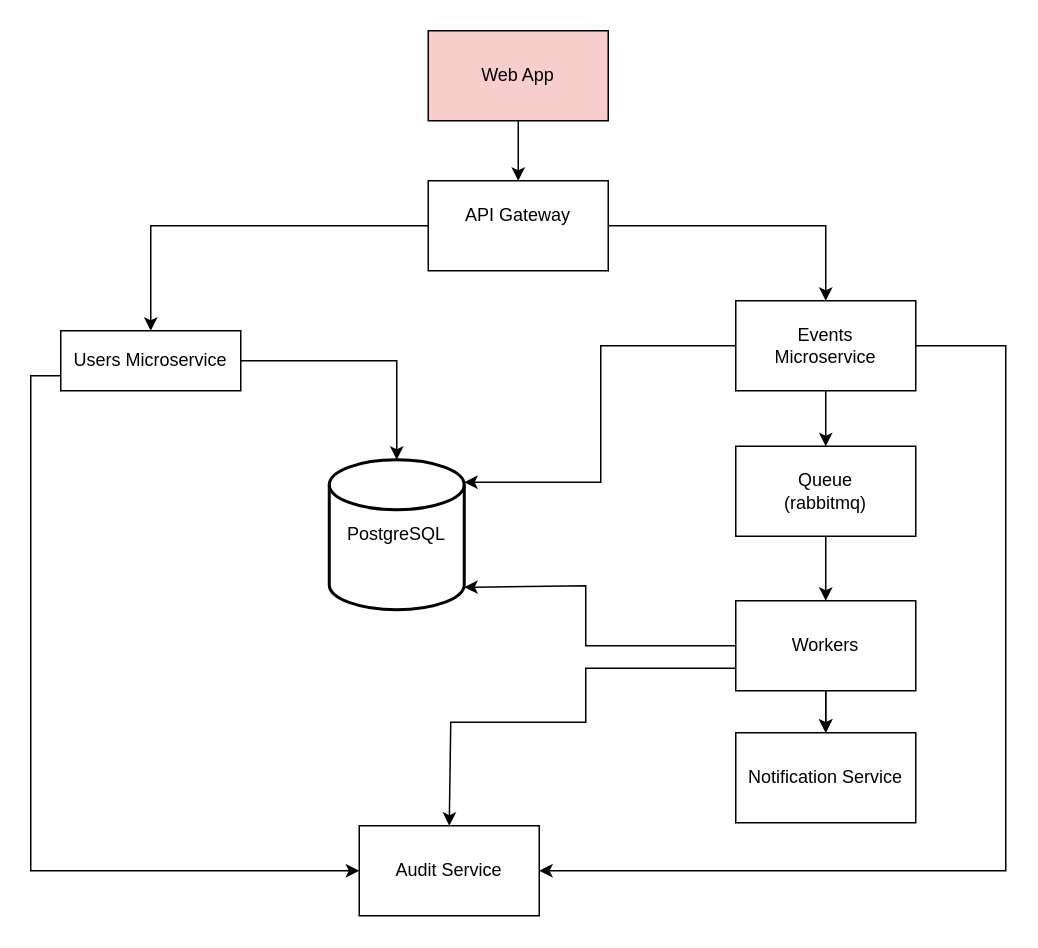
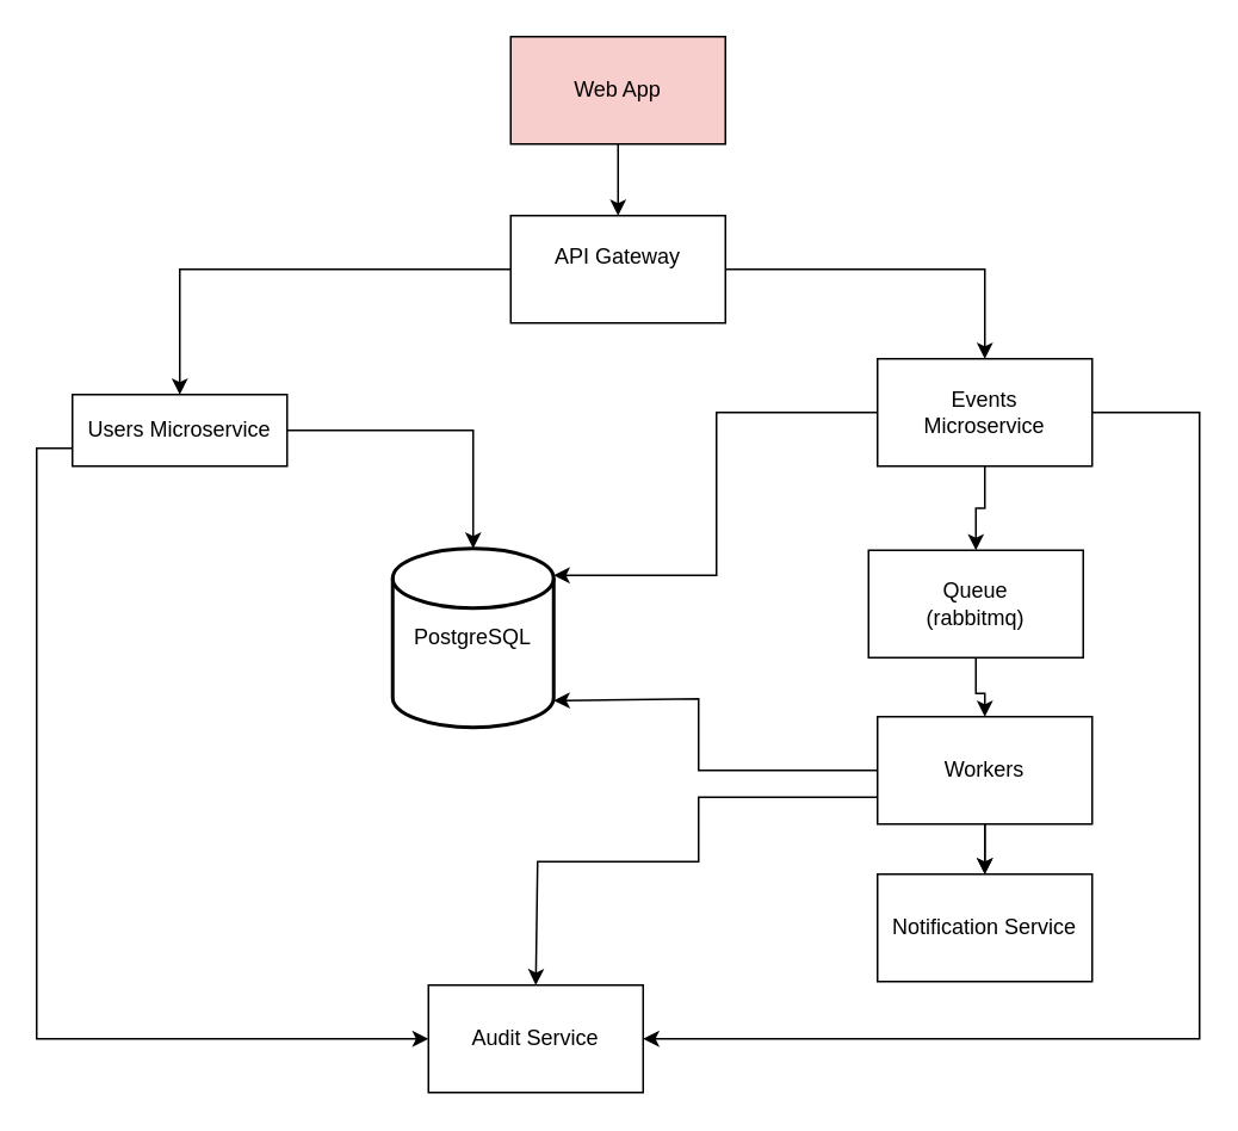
- <mxCell id="14" value="&lt;div&gt;Queue&lt;br&gt;(rabbitmq)&lt;/div&gt;" style="whiteSpace=wrap;html=1;rounded=0;" vertex="1" parent="1"><mxGeometry x="490" y="297" width="120" height="60" as="geometry" /></mxCell>
+ <mxCell id="14" value="&lt;div&gt;Queue&lt;br&gt;(rabbitmq)&lt;/div&gt;" style="whiteSpace=wrap;html=1;rounded=0;" vertex="1" parent="1"><mxGeometry x="485" y="307" width="120" height="60" as="geometry" /></mxCell>
